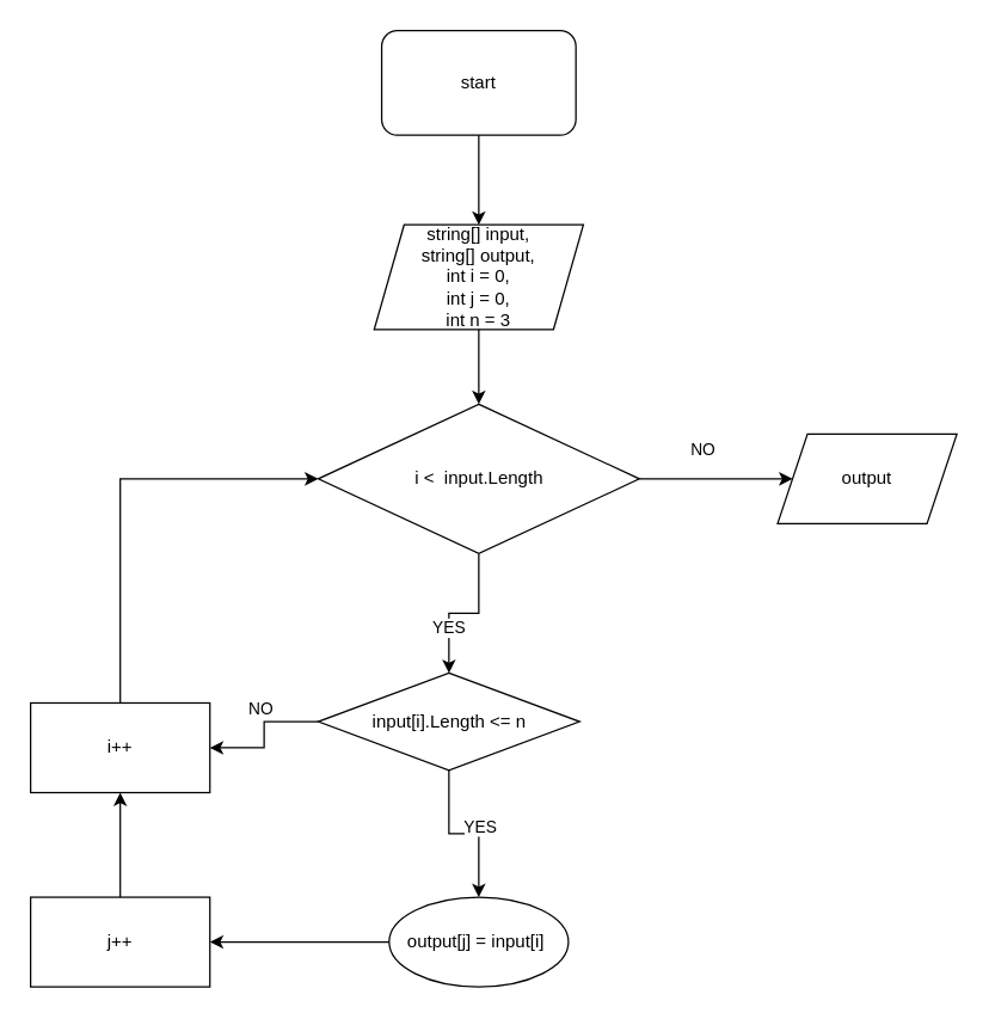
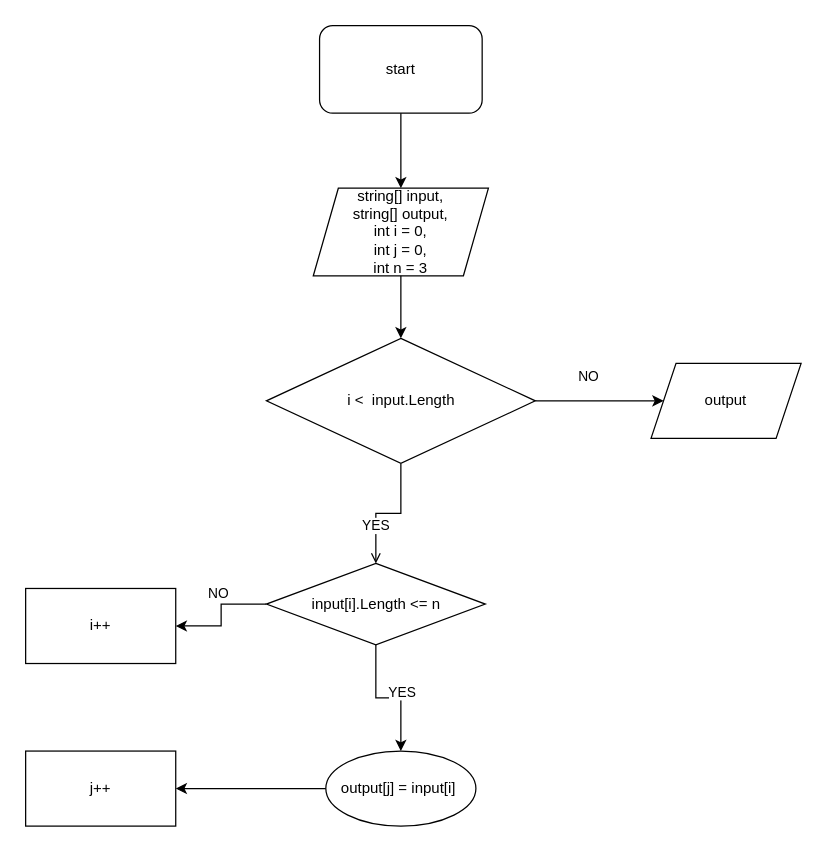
- <mxCell id="19" value="" style="endArrow=classic;html=1;rounded=0;exitX=0.5;exitY=0;exitDx=0;exitDy=0;entryX=0;entryY=0.5;entryDx=0;entryDy=0;edgeStyle=orthogonalEdgeStyle;" edge="1" parent="1" source="18" target="8"><mxGeometry width="50" height="50" relative="1" as="geometry"><mxPoint x="370" y="410" as="sourcePoint" /><mxPoint x="420" y="360" as="targetPoint" /></mxGeometry></mxCell>
- <mxCell id="6" value="" style="edgeStyle=orthogonalEdgeStyle;rounded=0;orthogonalLoop=1;jettySize=auto;html=1;" edge="1" parent="1" source="8" target="16"><mxGeometry relative="1" as="geometry" /></mxCell>
+ <mxCell id="6" value="" style="edgeStyle=orthogonalEdgeStyle;rounded=0;orthogonalLoop=1;jettySize=auto;html=1;endArrow=open;" edge="1" parent="1" source="8" target="16"><mxGeometry relative="1" as="geometry" /></mxCell>
- <mxCell id="22" value="" style="endArrow=classic;html=1;rounded=0;exitX=0.5;exitY=0;exitDx=0;exitDy=0;entryX=0.5;entryY=1;entryDx=0;entryDy=0;" edge="1" parent="1" source="20" target="18"><mxGeometry width="50" height="50" relative="1" as="geometry"><mxPoint x="410" y="410" as="sourcePoint" /><mxPoint x="460" y="360" as="targetPoint" /></mxGeometry></mxCell>
